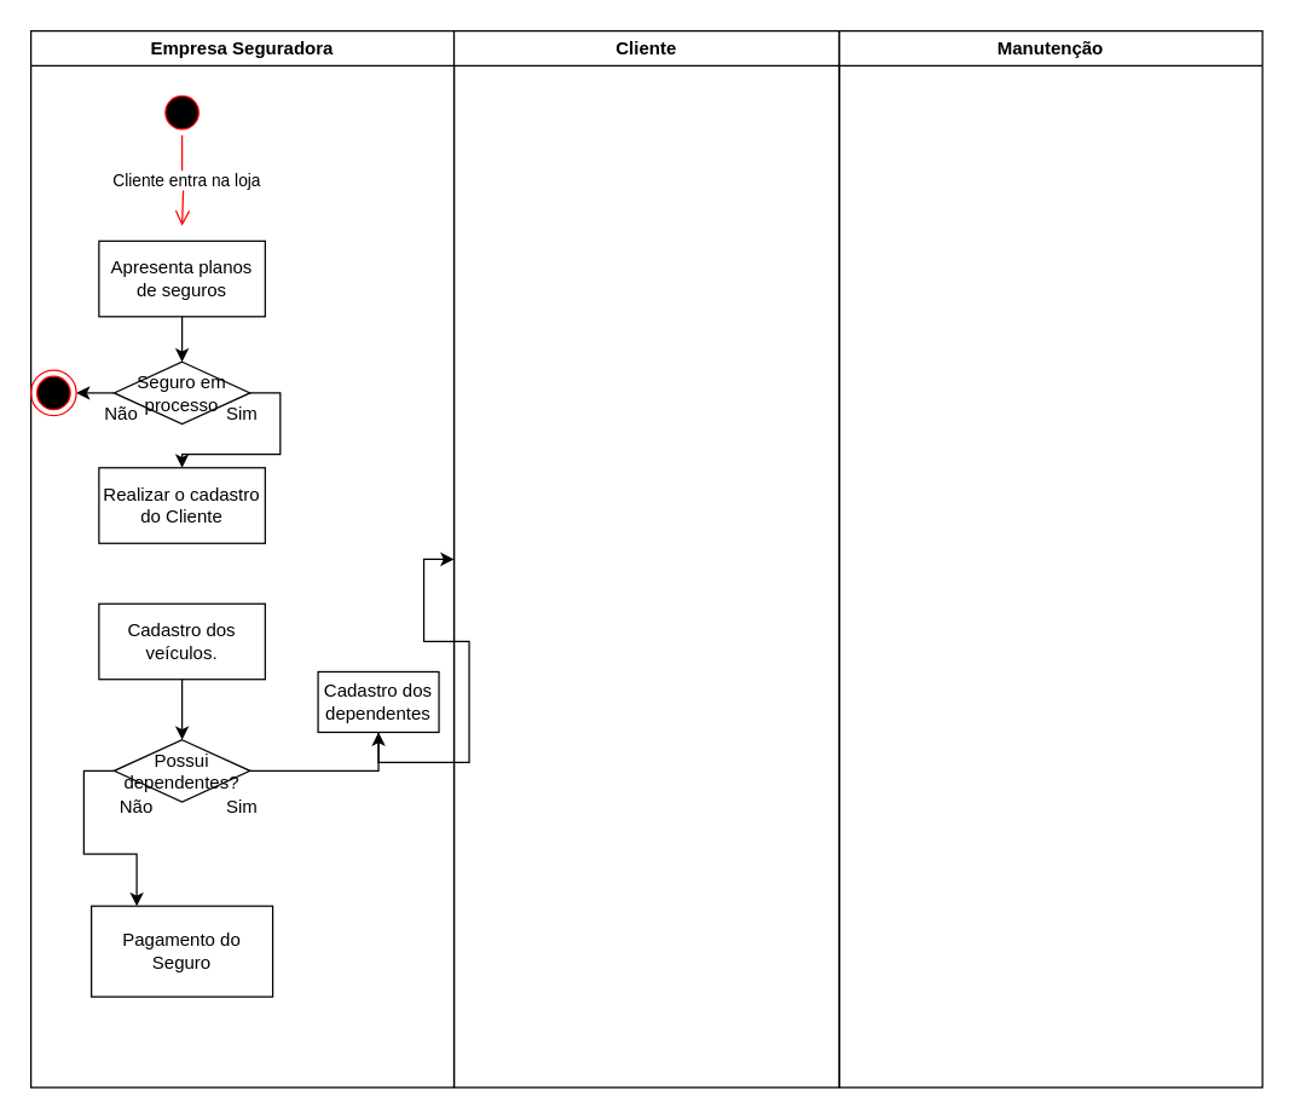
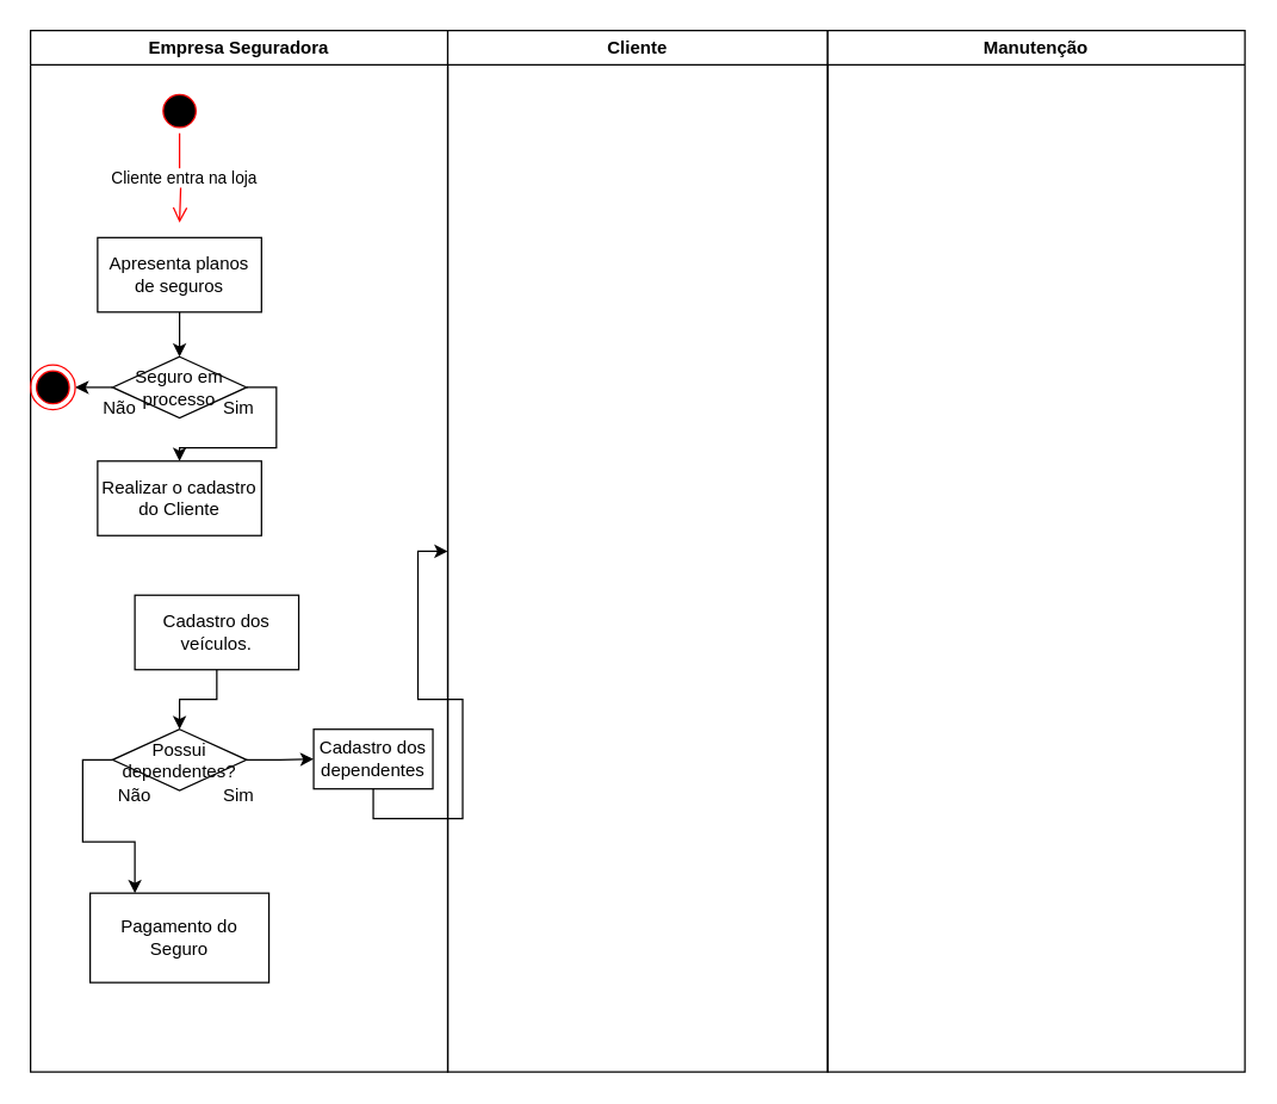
- <mxCell id="16" value="Cadastro dos veículos." style="html=1;whiteSpace=wrap;" vertex="1" parent="2"><mxGeometry x="45" y="379" width="110" height="50" as="geometry" /></mxCell>
+ <mxCell id="16" value="Cadastro dos veículos." style="html=1;whiteSpace=wrap;" vertex="1" parent="2"><mxGeometry x="70" y="379" width="110" height="50" as="geometry" /></mxCell>
- <mxCell id="24" value="Cadastro dos dependentes" style="html=1;whiteSpace=wrap;" vertex="1" parent="2"><mxGeometry x="190" y="424" width="80" height="40" as="geometry" /></mxCell>
+ <mxCell id="24" value="Cadastro dos dependentes" style="html=1;whiteSpace=wrap;" vertex="1" parent="2"><mxGeometry x="190" y="469" width="80" height="40" as="geometry" /></mxCell>
